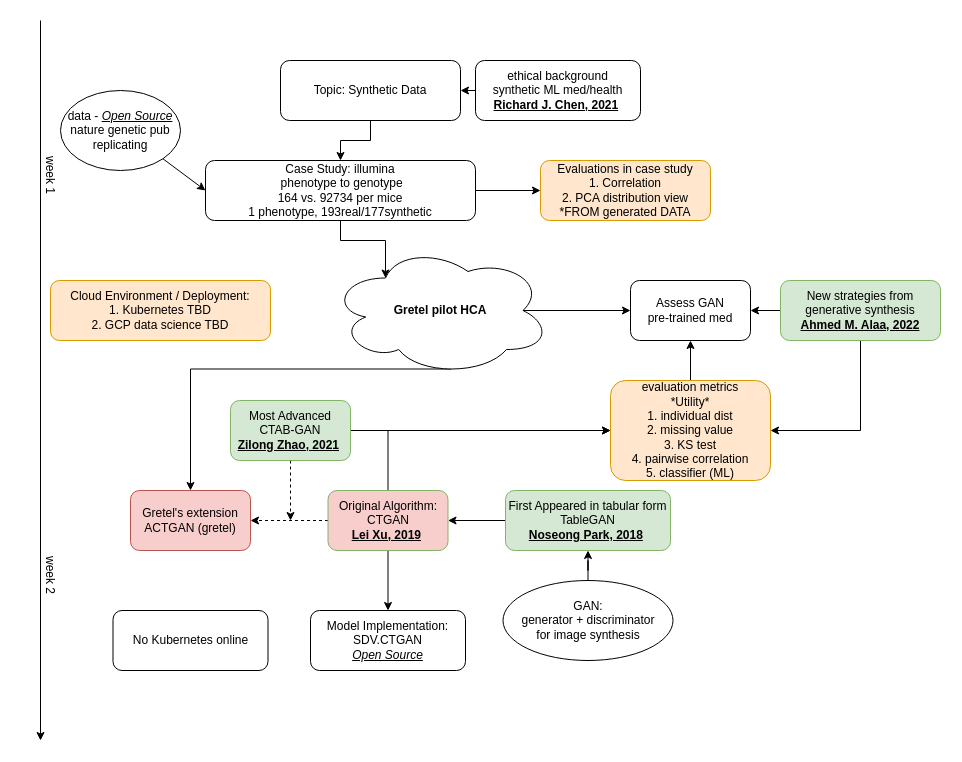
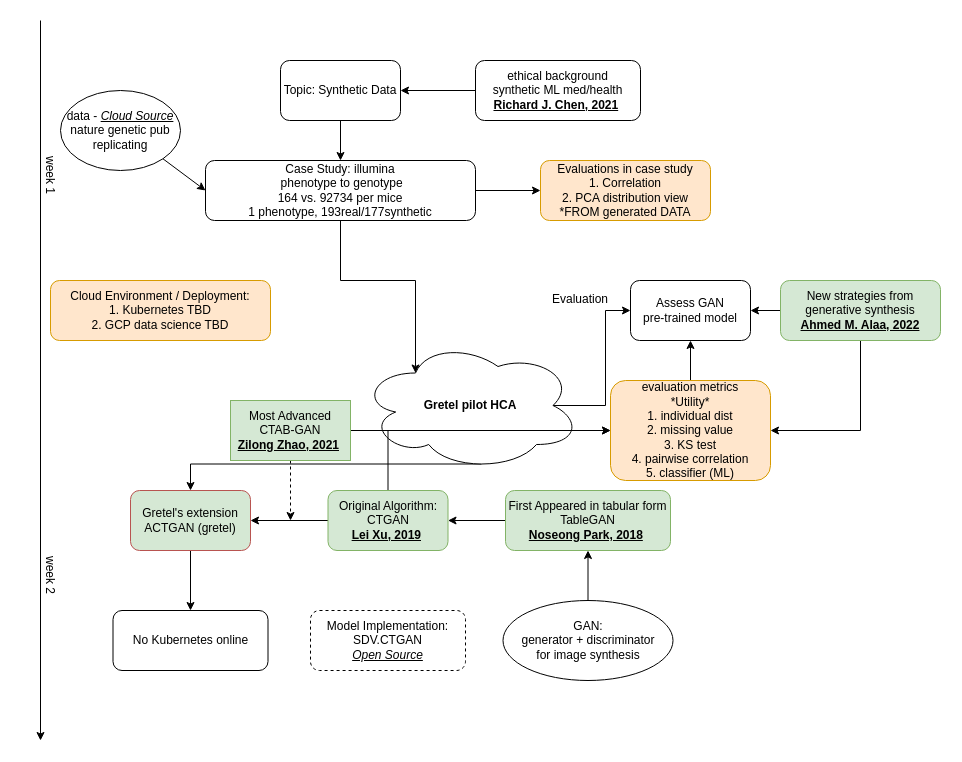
- <mxCell id="3" value="Topic: Synthetic Data" style="rounded=1;whiteSpace=wrap;html=1;" vertex="1" parent="1"><mxGeometry x="280" y="60" width="180" height="60" as="geometry" /></mxCell>
+ <mxCell id="3" value="Topic: Synthetic Data" style="rounded=1;whiteSpace=wrap;html=1;" vertex="1" parent="1"><mxGeometry x="280" y="60" width="120" height="60" as="geometry" /></mxCell>
- <mxCell id="7" value="data - &lt;i&gt;&lt;u&gt;Open Source&lt;/u&gt;&lt;/i&gt;&lt;br&gt;nature genetic pub&lt;br&gt;replicating" style="ellipse;whiteSpace=wrap;html=1;" vertex="1" parent="1"><mxGeometry x="60" y="90" width="120" height="80" as="geometry" /></mxCell>
+ <mxCell id="7" value="data - &lt;i&gt;&lt;u&gt;Cloud Source&lt;/u&gt;&lt;/i&gt;&lt;br&gt;nature genetic pub&lt;br&gt;replicating" style="ellipse;whiteSpace=wrap;html=1;" vertex="1" parent="1"><mxGeometry x="60" y="90" width="120" height="80" as="geometry" /></mxCell>
+ <mxCell id="35" value="Evaluation" style="text;html=1;strokeColor=none;fillColor=none;align=center;verticalAlign=middle;whiteSpace=wrap;rounded=0;" vertex="1" parent="1"><mxGeometry x="550" y="284" width="60" height="30" as="geometry" /></mxCell>
- <mxCell id="14" value="&lt;b&gt;Gretel pilot HCA&lt;/b&gt;" style="ellipse;shape=cloud;whiteSpace=wrap;html=1;" vertex="1" parent="1"><mxGeometry x="330" y="245" width="220" height="130" as="geometry" /></mxCell>
+ <mxCell id="14" value="&lt;b&gt;Gretel pilot HCA&lt;/b&gt;" style="ellipse;shape=cloud;whiteSpace=wrap;html=1;" vertex="1" parent="1"><mxGeometry x="360" y="340" width="220" height="130" as="geometry" /></mxCell>
- <mxCell id="34" value="Assess GAN &lt;br&gt;pre-trained med" style="rounded=1;whiteSpace=wrap;html=1;" vertex="1" parent="1"><mxGeometry x="630" y="280" width="120" height="60" as="geometry" /></mxCell>
+ <mxCell id="34" value="Assess GAN &lt;br&gt;pre-trained model" style="rounded=1;whiteSpace=wrap;html=1;" vertex="1" parent="1"><mxGeometry x="630" y="280" width="120" height="60" as="geometry" /></mxCell>
- <mxCell id="29" value="Most Advanced&lt;br&gt;CTAB-GAN&lt;br&gt;&lt;u style=&quot;border-color: var(--border-color);&quot;&gt;&lt;b style=&quot;border-color: var(--border-color);&quot;&gt;Zilong Zhao, 2021&lt;/b&gt;&lt;/u&gt;&amp;nbsp;" style="rounded=1;whiteSpace=wrap;html=1;fillColor=#d5e8d4;strokeColor=#82b366;" vertex="1" parent="1"><mxGeometry x="230" y="400" width="120" height="60" as="geometry" /></mxCell>
+ <mxCell id="29" value="Most Advanced&lt;br&gt;CTAB-GAN&lt;br&gt;&lt;u style=&quot;border-color: var(--border-color);&quot;&gt;&lt;b style=&quot;border-color: var(--border-color);&quot;&gt;Zilong Zhao, 2021&lt;/b&gt;&lt;/u&gt;&amp;nbsp;" style="whiteSpace=wrap;html=1;fillColor=#d5e8d4;strokeColor=#82b366;rounded=0;" vertex="1" parent="1"><mxGeometry x="230" y="400" width="120" height="60" as="geometry" /></mxCell>
- <mxCell id="16" value="Gretel's extension&lt;br&gt;ACTGAN (gretel)" style="rounded=1;whiteSpace=wrap;html=1;fillColor=#f8cecc;strokeColor=#b85450;" vertex="1" parent="1"><mxGeometry x="130" y="490" width="120" height="60" as="geometry" /></mxCell>
+ <mxCell id="16" value="Gretel's extension&lt;br&gt;ACTGAN (gretel)" style="rounded=1;whiteSpace=wrap;html=1;fillColor=#d5e8d4;strokeColor=#b85450;" vertex="1" parent="1"><mxGeometry x="130" y="490" width="120" height="60" as="geometry" /></mxCell>
- <mxCell id="18" style="edgeStyle=orthogonalEdgeStyle;rounded=0;orthogonalLoop=1;jettySize=auto;html=1;exitX=0;exitY=0.5;exitDx=0;exitDy=0;entryX=1;entryY=0.5;entryDx=0;entryDy=0;dashed=1;" edge="1" parent="1" source="20" target="16"><mxGeometry relative="1" as="geometry" /></mxCell>
+ <mxCell id="18" style="edgeStyle=orthogonalEdgeStyle;rounded=0;orthogonalLoop=1;jettySize=auto;html=1;exitX=0;exitY=0.5;exitDx=0;exitDy=0;entryX=1;entryY=0.5;entryDx=0;entryDy=0;" edge="1" parent="1" source="20" target="16"><mxGeometry relative="1" as="geometry" /></mxCell>
- <mxCell id="20" value="Original Algorithm: &lt;br&gt;CTGAN&lt;br&gt;&lt;u&gt;&lt;b&gt;Lei Xu, 2019&lt;/b&gt;&lt;/u&gt;&amp;nbsp;" style="rounded=1;whiteSpace=wrap;html=1;fillColor=#f8cecc;strokeColor=#82b366;" vertex="1" parent="1"><mxGeometry x="327.5" y="490" width="120" height="60" as="geometry" /></mxCell>
+ <mxCell id="20" value="Original Algorithm: &lt;br&gt;CTGAN&lt;br&gt;&lt;u&gt;&lt;b&gt;Lei Xu, 2019&lt;/b&gt;&lt;/u&gt;&amp;nbsp;" style="rounded=1;whiteSpace=wrap;html=1;fillColor=#d5e8d4;strokeColor=#82b366;" vertex="1" parent="1"><mxGeometry x="327.5" y="490" width="120" height="60" as="geometry" /></mxCell>
+ <mxCell id="15" style="edgeStyle=orthogonalEdgeStyle;rounded=0;orthogonalLoop=1;jettySize=auto;html=1;exitX=0.5;exitY=1;exitDx=0;exitDy=0;" edge="1" parent="1" source="16" target="22"><mxGeometry relative="1" as="geometry" /></mxCell>
- <mxCell id="17" style="edgeStyle=orthogonalEdgeStyle;rounded=0;orthogonalLoop=1;jettySize=auto;html=1;exitX=0.5;exitY=1;exitDx=0;exitDy=0;entryX=0.5;entryY=0;entryDx=0;entryDy=0;" edge="1" parent="1" source="20" target="21"><mxGeometry relative="1" as="geometry" /></mxCell>
- <mxCell id="24" value="GAN:&lt;br style=&quot;border-color: var(--border-color);&quot;&gt;generator + discriminator&lt;br style=&quot;border-color: var(--border-color);&quot;&gt;for image synthesis" style="ellipse;whiteSpace=wrap;html=1;" vertex="1" parent="1"><mxGeometry x="502.5" y="580" width="170" height="80" as="geometry" /></mxCell>
+ <mxCell id="24" value="GAN:&lt;br style=&quot;border-color: var(--border-color);&quot;&gt;generator + discriminator&lt;br style=&quot;border-color: var(--border-color);&quot;&gt;for image synthesis" style="ellipse;whiteSpace=wrap;html=1;" vertex="1" parent="1"><mxGeometry x="502.5" y="600" width="170" height="80" as="geometry" /></mxCell>
- <mxCell id="21" value="Model Implementation: &lt;br&gt;SDV.CTGAN&lt;br&gt;&lt;u&gt;&lt;i&gt;Open Source&lt;/i&gt;&lt;/u&gt;" style="rounded=1;whiteSpace=wrap;html=1;" vertex="1" parent="1"><mxGeometry x="310" y="610" width="155" height="60" as="geometry" /></mxCell>
+ <mxCell id="21" value="Model Implementation: &lt;br&gt;SDV.CTGAN&lt;br&gt;&lt;u&gt;&lt;i&gt;Open Source&lt;/i&gt;&lt;/u&gt;" style="rounded=1;whiteSpace=wrap;html=1;dashed=1;" vertex="1" parent="1"><mxGeometry x="310" y="610" width="155" height="60" as="geometry" /></mxCell>
